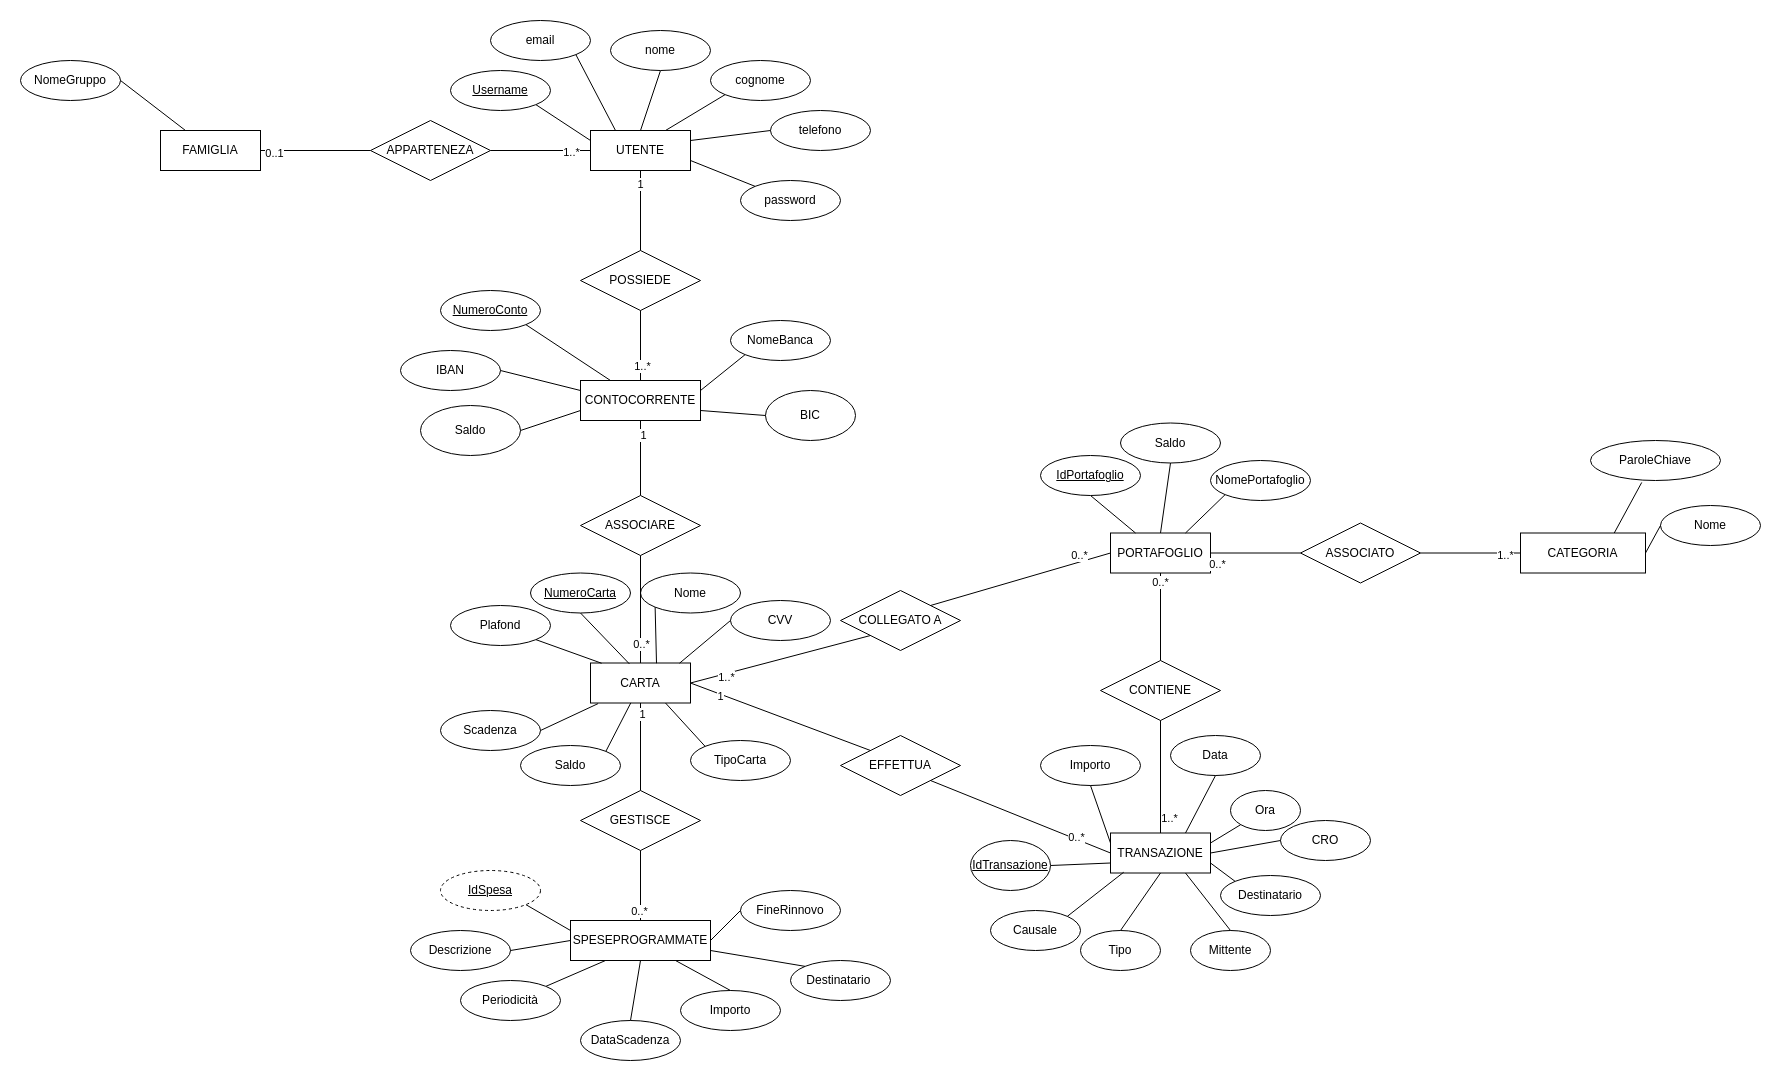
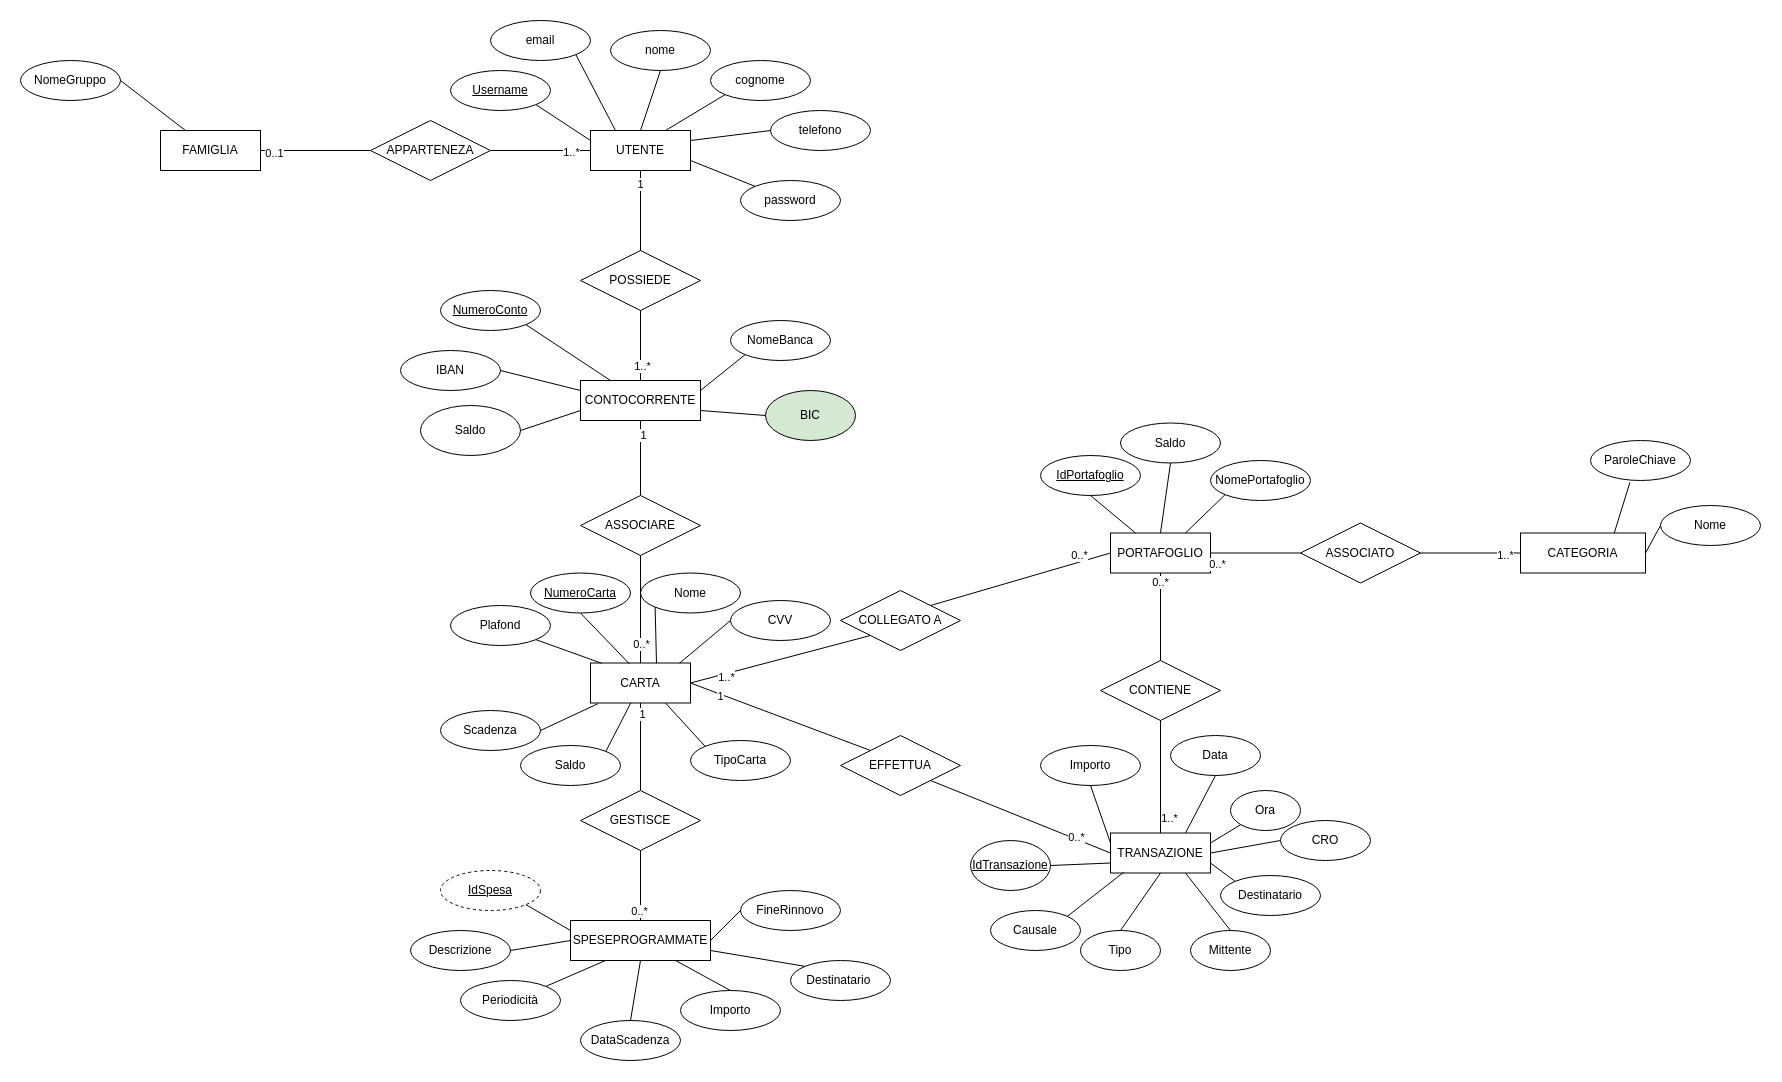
- <mxCell id="44" value="BIC" style="ellipse;whiteSpace=wrap;html=1;align=center;" parent="1" vertex="1"><mxGeometry x="765" y="390" width="90" height="50" as="geometry" /></mxCell>
+ <mxCell id="44" value="BIC" style="ellipse;whiteSpace=wrap;html=1;align=center;fillColor=#d5e8d4;" parent="1" vertex="1"><mxGeometry x="765" y="390" width="90" height="50" as="geometry" /></mxCell>
- <mxCell id="122" value="ParoleChiave" style="ellipse;whiteSpace=wrap;html=1;align=center;" parent="1" vertex="1"><mxGeometry x="1590" y="440" width="130" height="40" as="geometry" /></mxCell>
+ <mxCell id="122" value="ParoleChiave" style="ellipse;whiteSpace=wrap;html=1;align=center;" parent="1" vertex="1"><mxGeometry x="1590" y="440" width="100" height="40" as="geometry" /></mxCell>
